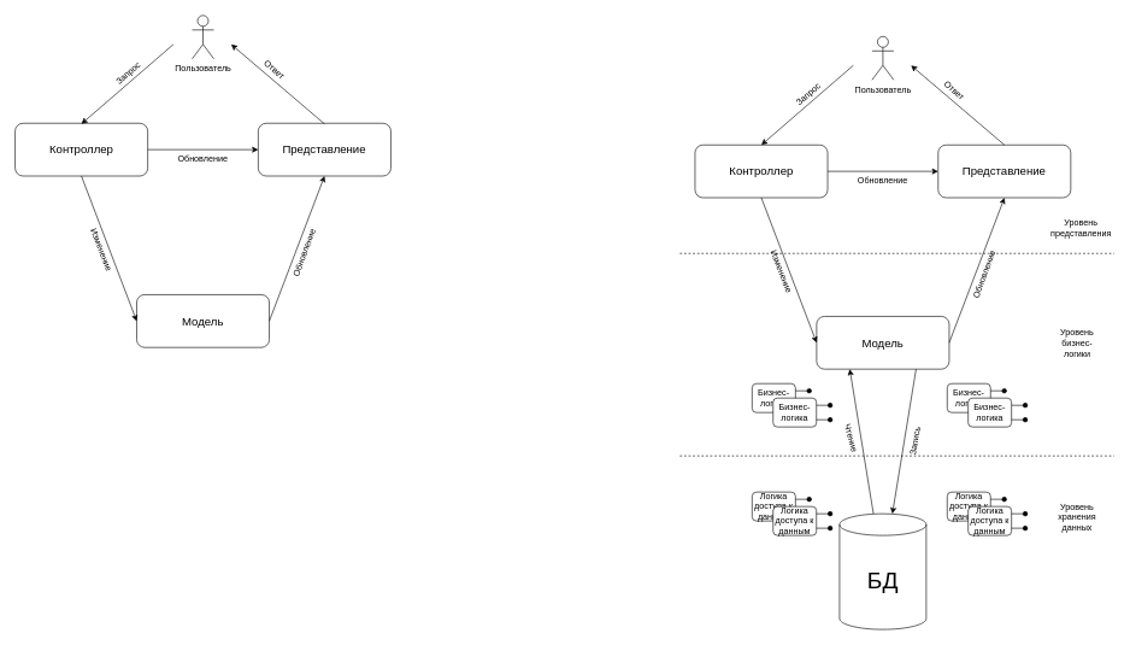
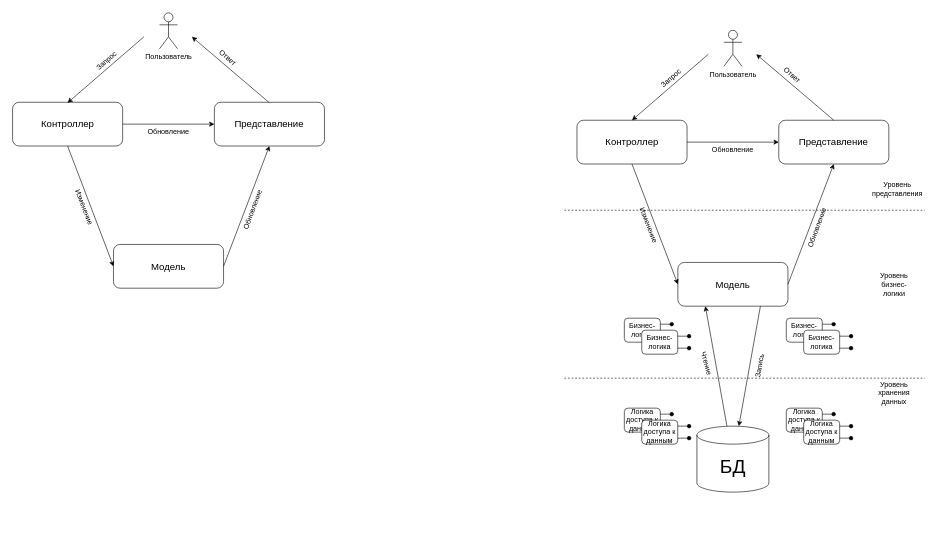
- <mxCell id="30" value="Уровень хранения данных" style="text;html=1;strokeColor=none;fillColor=none;align=center;verticalAlign=middle;whiteSpace=wrap;rounded=0;fontSize=12;" vertex="1" parent="1"><mxGeometry x="1460" y="700" width="60" height="30" as="geometry" /></mxCell>
+ <mxCell id="30" value="Уровень хранения данных" style="text;html=1;strokeColor=none;fillColor=none;align=center;verticalAlign=middle;whiteSpace=wrap;rounded=0;fontSize=12;" vertex="1" parent="1"><mxGeometry x="1460" y="640" width="60" height="30" as="geometry" /></mxCell>
- <mxCell id="24" value="&lt;font style=&quot;font-size: 32px&quot;&gt;БД&lt;/font&gt;" style="shape=cylinder3;whiteSpace=wrap;html=1;boundedLbl=1;backgroundOutline=1;size=15;fontSize=12;" vertex="1" parent="1"><mxGeometry x="1161" y="710" width="120" height="160" as="geometry" /></mxCell>
+ <mxCell id="24" value="&lt;font style=&quot;font-size: 32px&quot;&gt;БД&lt;/font&gt;" style="shape=cylinder3;whiteSpace=wrap;html=1;boundedLbl=1;backgroundOutline=1;size=15;fontSize=12;" vertex="1" parent="1"><mxGeometry x="1161" y="710" width="120" height="110" as="geometry" /></mxCell>
